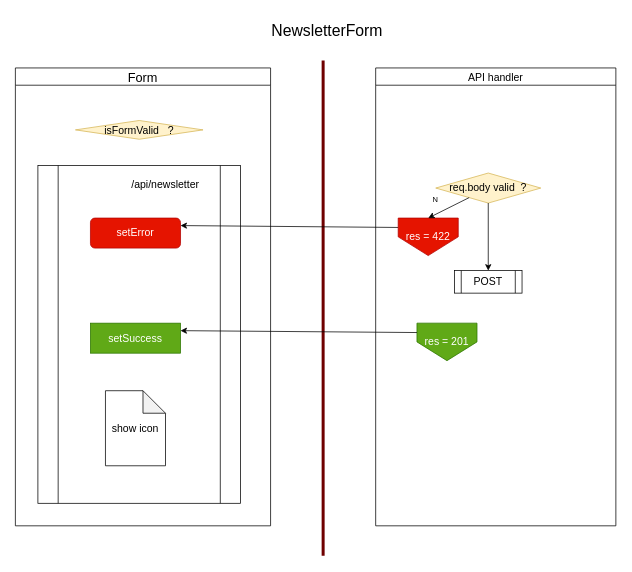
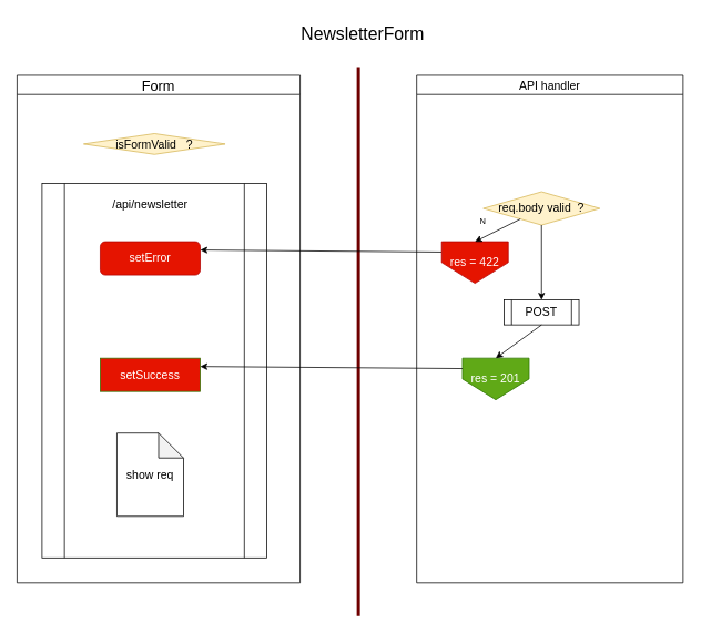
- <mxCell id="7" value="/api/newsletter" style="text;html=1;strokeColor=none;fillColor=none;align=center;verticalAlign=middle;whiteSpace=wrap;rounded=0;fontSize=14;" parent="4" vertex="1"><mxGeometry x="170" y="140" width="60" height="30" as="geometry" /></mxCell>
+ <mxCell id="7" value="/api/newsletter" style="text;html=1;strokeColor=none;fillColor=none;align=center;verticalAlign=middle;whiteSpace=wrap;rounded=0;fontSize=14;" parent="4" vertex="1"><mxGeometry x="130" y="140" width="60" height="30" as="geometry" /></mxCell>
+ <mxCell id="19" value="" style="endArrow=classic;html=1;exitX=0.5;exitY=1;exitDx=0;exitDy=0;entryX=0.5;entryY=0;entryDx=0;entryDy=0;" edge="1" parent="12" source="15" target="16"><mxGeometry width="50" height="50" relative="1" as="geometry"><mxPoint x="-100" y="230" as="sourcePoint" /><mxPoint x="-50" y="180" as="targetPoint" /></mxGeometry></mxCell>
- <mxCell id="9" value="setSuccess" style="rounded=0;whiteSpace=wrap;html=1;fontSize=14;fillColor=#60a917;fontColor=#ffffff;strokeColor=#2D7600;" parent="4" vertex="1"><mxGeometry x="100" y="340" width="120" height="40" as="geometry" /></mxCell>
+ <mxCell id="9" value="setSuccess" style="rounded=0;whiteSpace=wrap;html=1;fontSize=14;fillColor=#e51400;fontColor=#ffffff;strokeColor=#2D7600;" parent="4" vertex="1"><mxGeometry x="100" y="340" width="120" height="40" as="geometry" /></mxCell>
- <mxCell id="10" value="show icon" style="shape=note;whiteSpace=wrap;html=1;backgroundOutline=1;darkOpacity=0.05;fontSize=14;" parent="4" vertex="1"><mxGeometry x="120" y="430" width="80" height="100" as="geometry" /></mxCell>
+ <mxCell id="10" value="show req" style="shape=note;whiteSpace=wrap;html=1;backgroundOutline=1;darkOpacity=0.05;fontSize=14;" parent="4" vertex="1"><mxGeometry x="120" y="430" width="80" height="100" as="geometry" /></mxCell>
